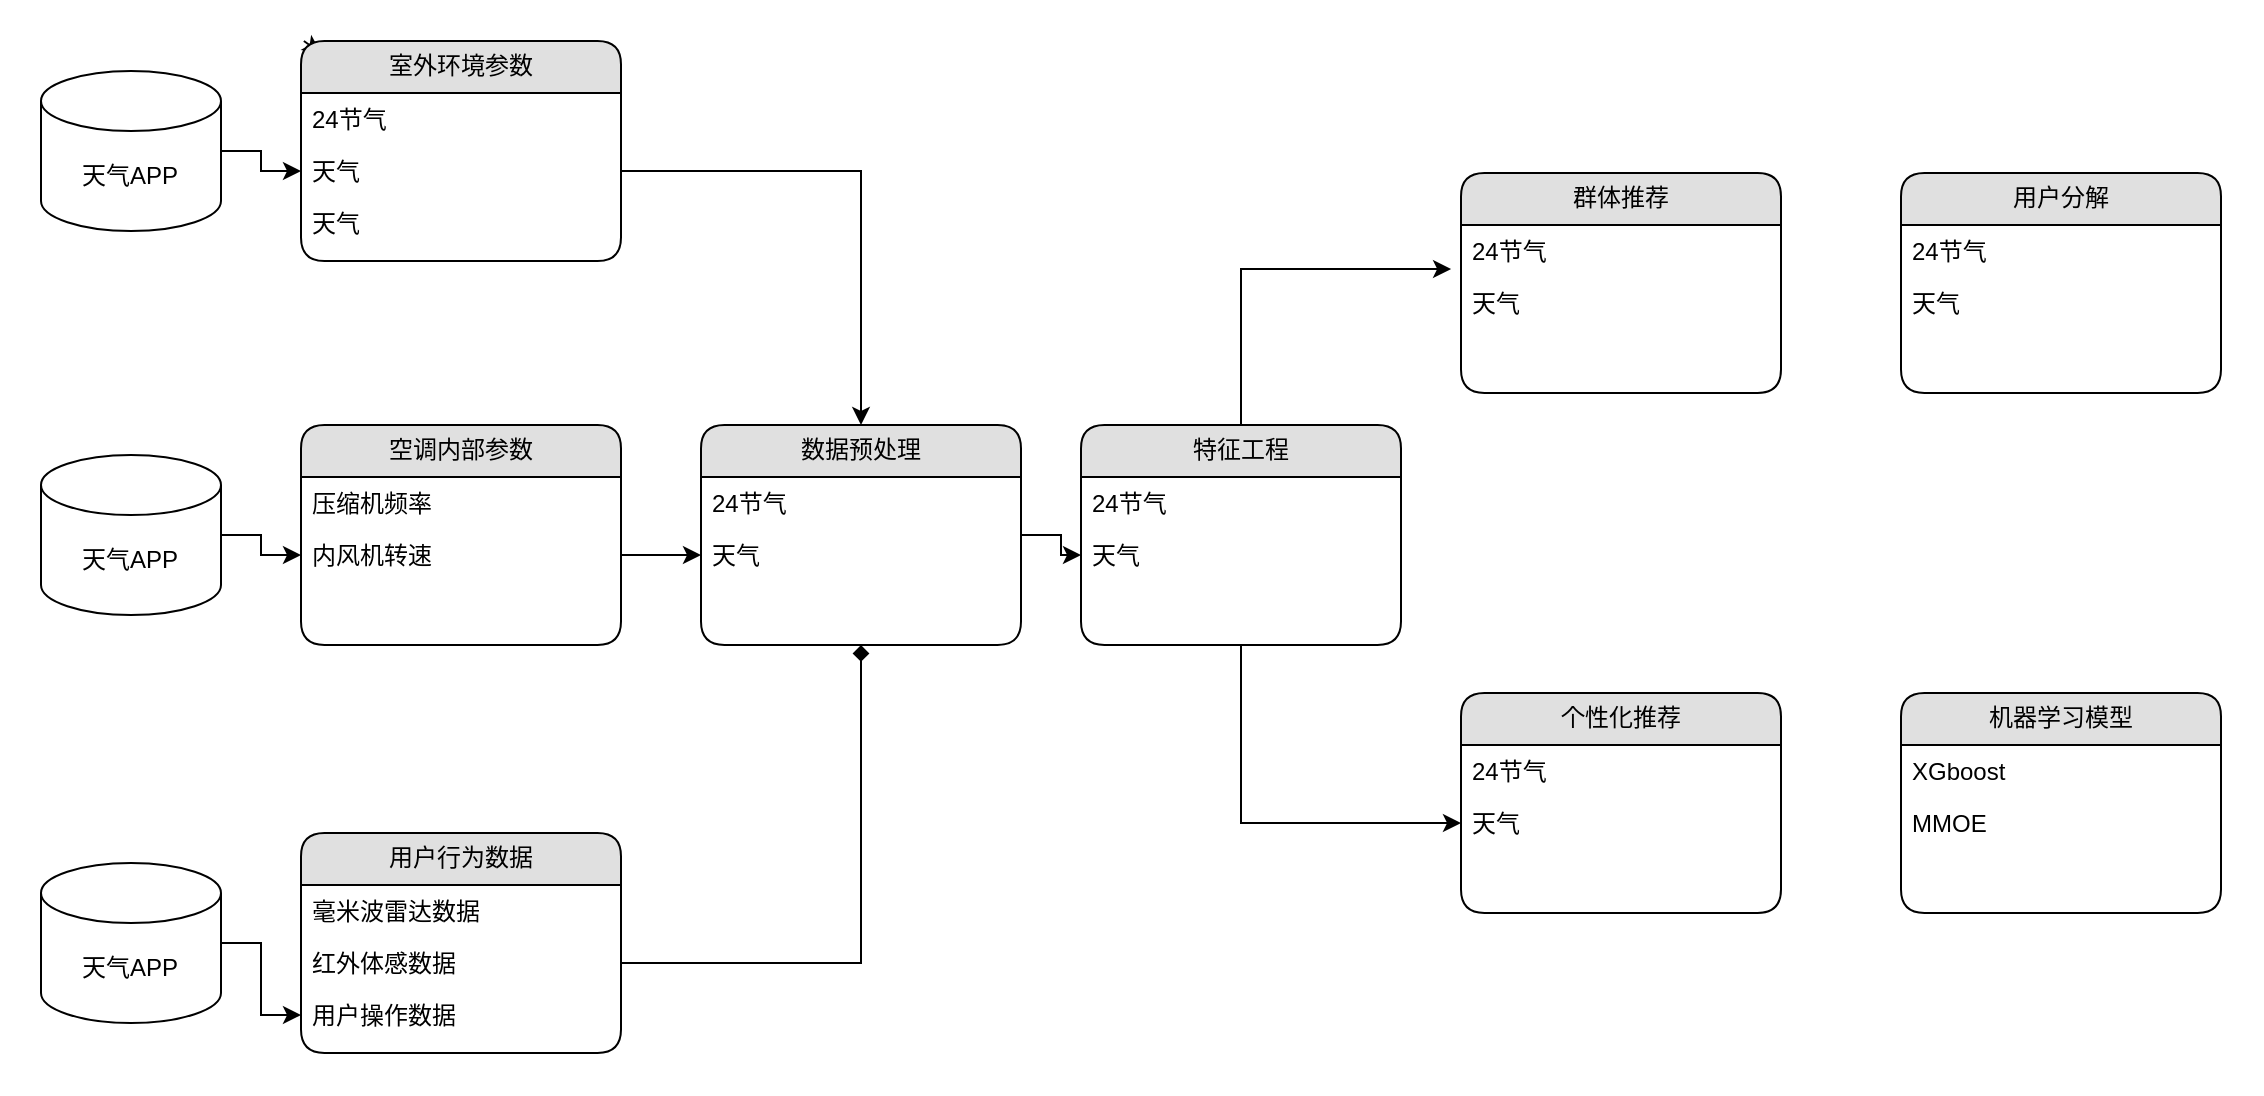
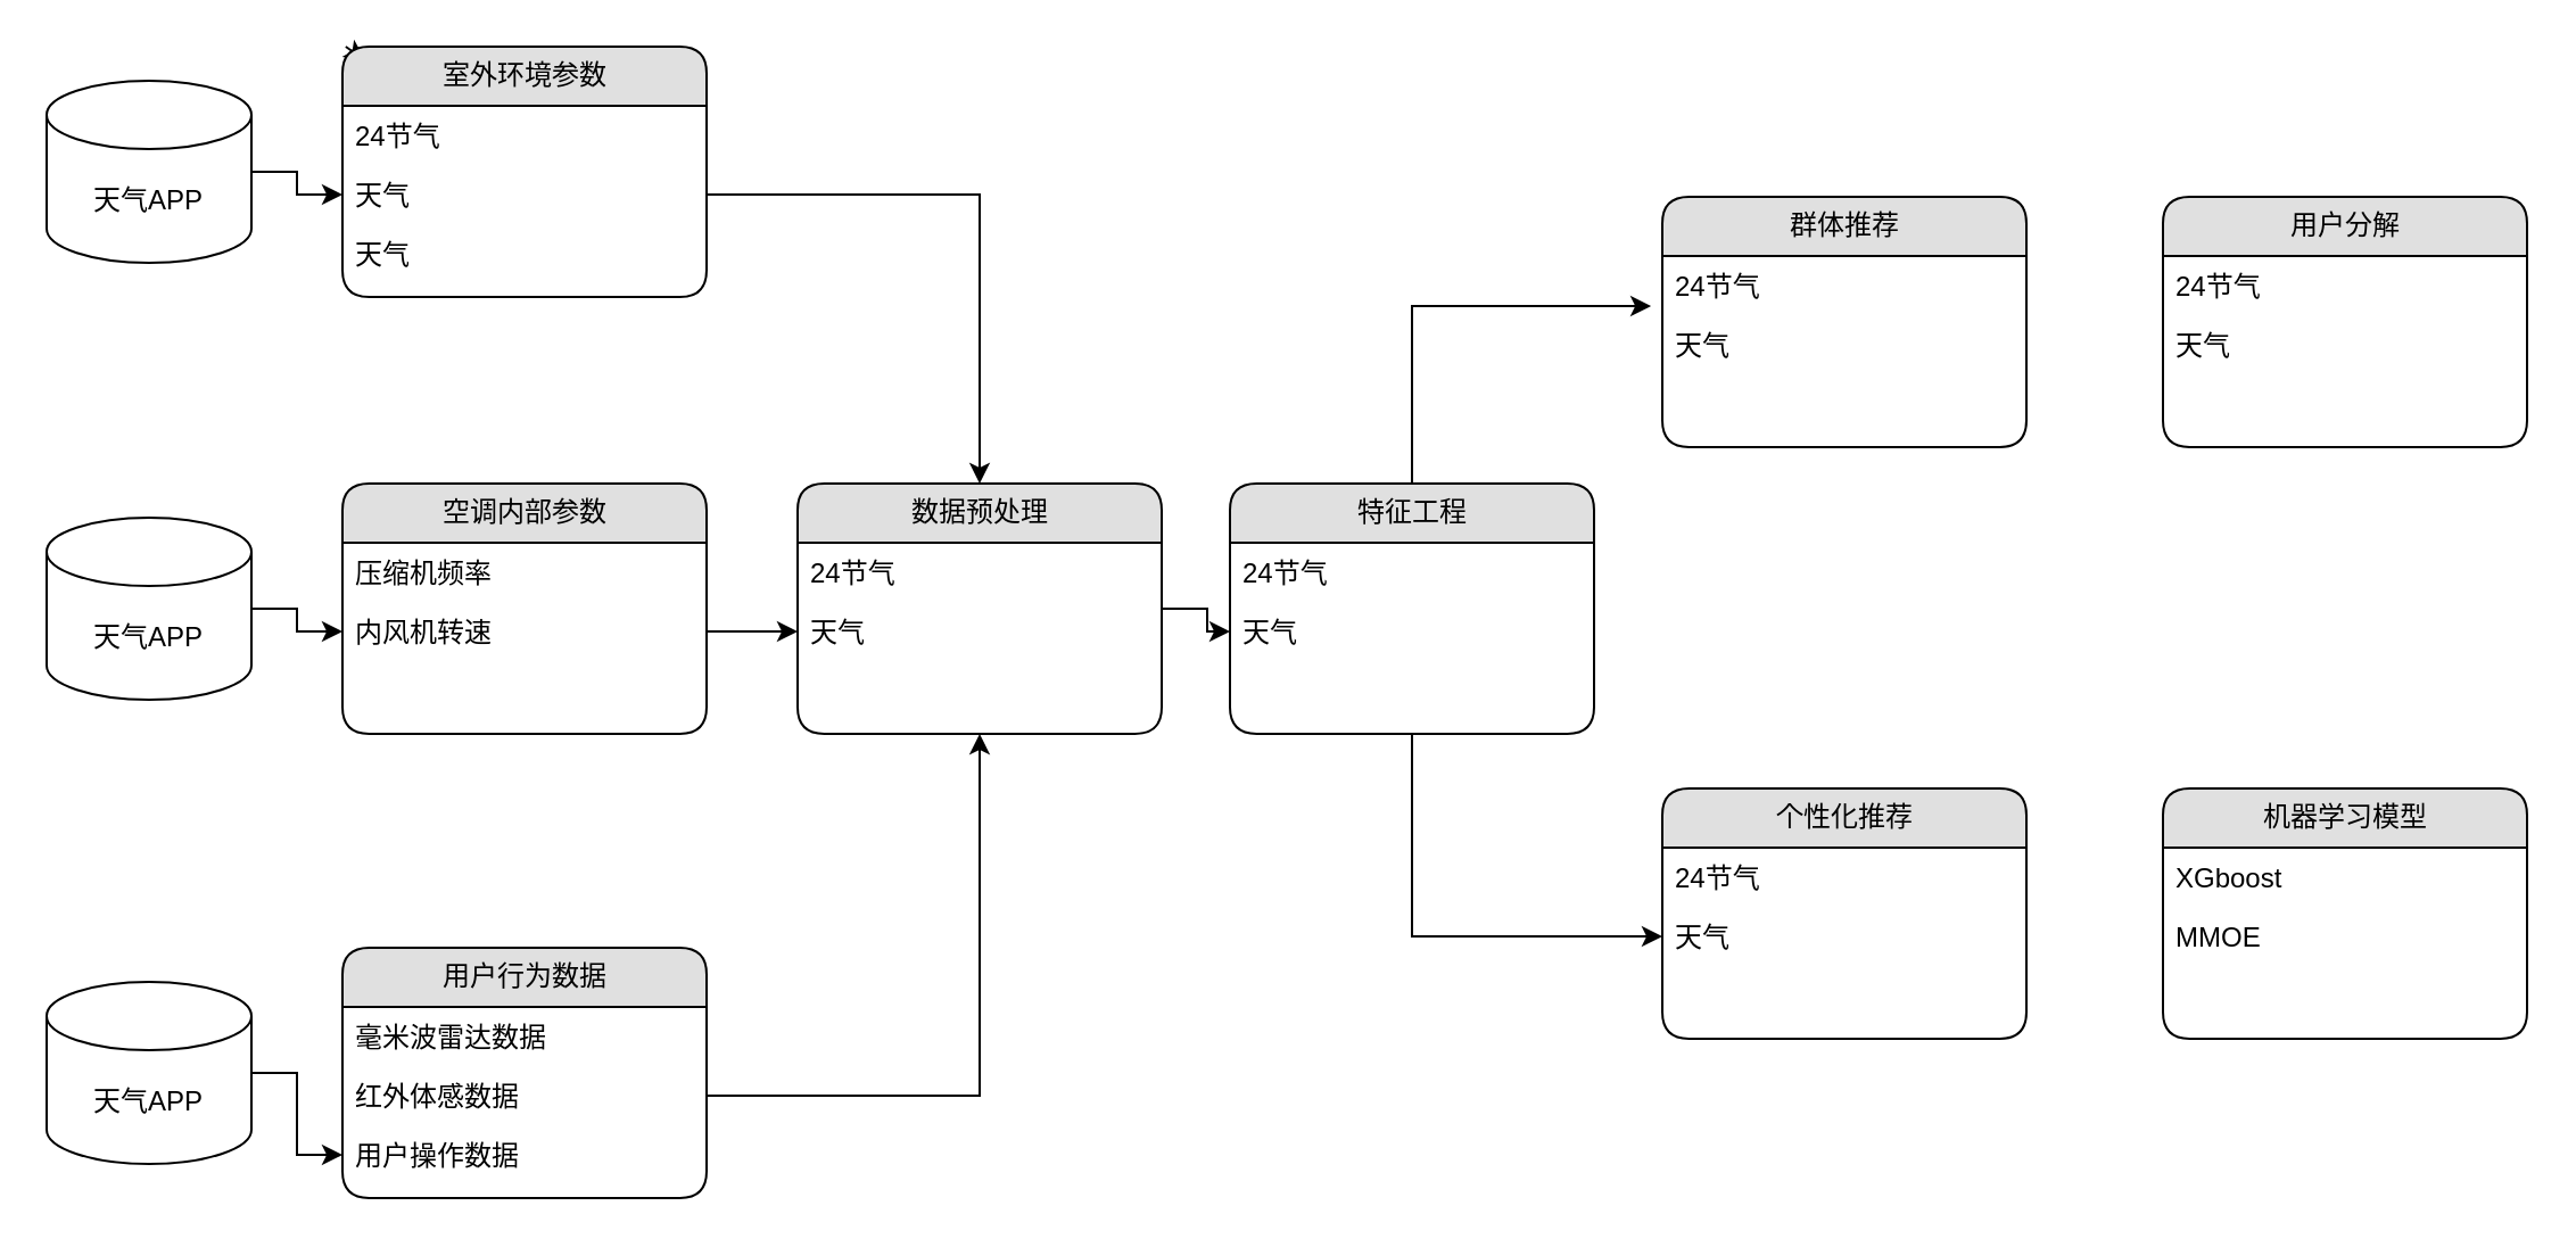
- <mxCell id="37" style="edgeStyle=orthogonalEdgeStyle;rounded=0;orthogonalLoop=1;jettySize=auto;html=1;entryX=0.5;entryY=1;entryDx=0;entryDy=0;endArrow=diamond;" edge="1" parent="1" source="7" target="21"><mxGeometry relative="1" as="geometry" /></mxCell>
+ <mxCell id="37" style="edgeStyle=orthogonalEdgeStyle;rounded=0;orthogonalLoop=1;jettySize=auto;html=1;entryX=0.5;entryY=1;entryDx=0;entryDy=0;" edge="1" parent="1" source="7" target="21"><mxGeometry relative="1" as="geometry" /></mxCell>
